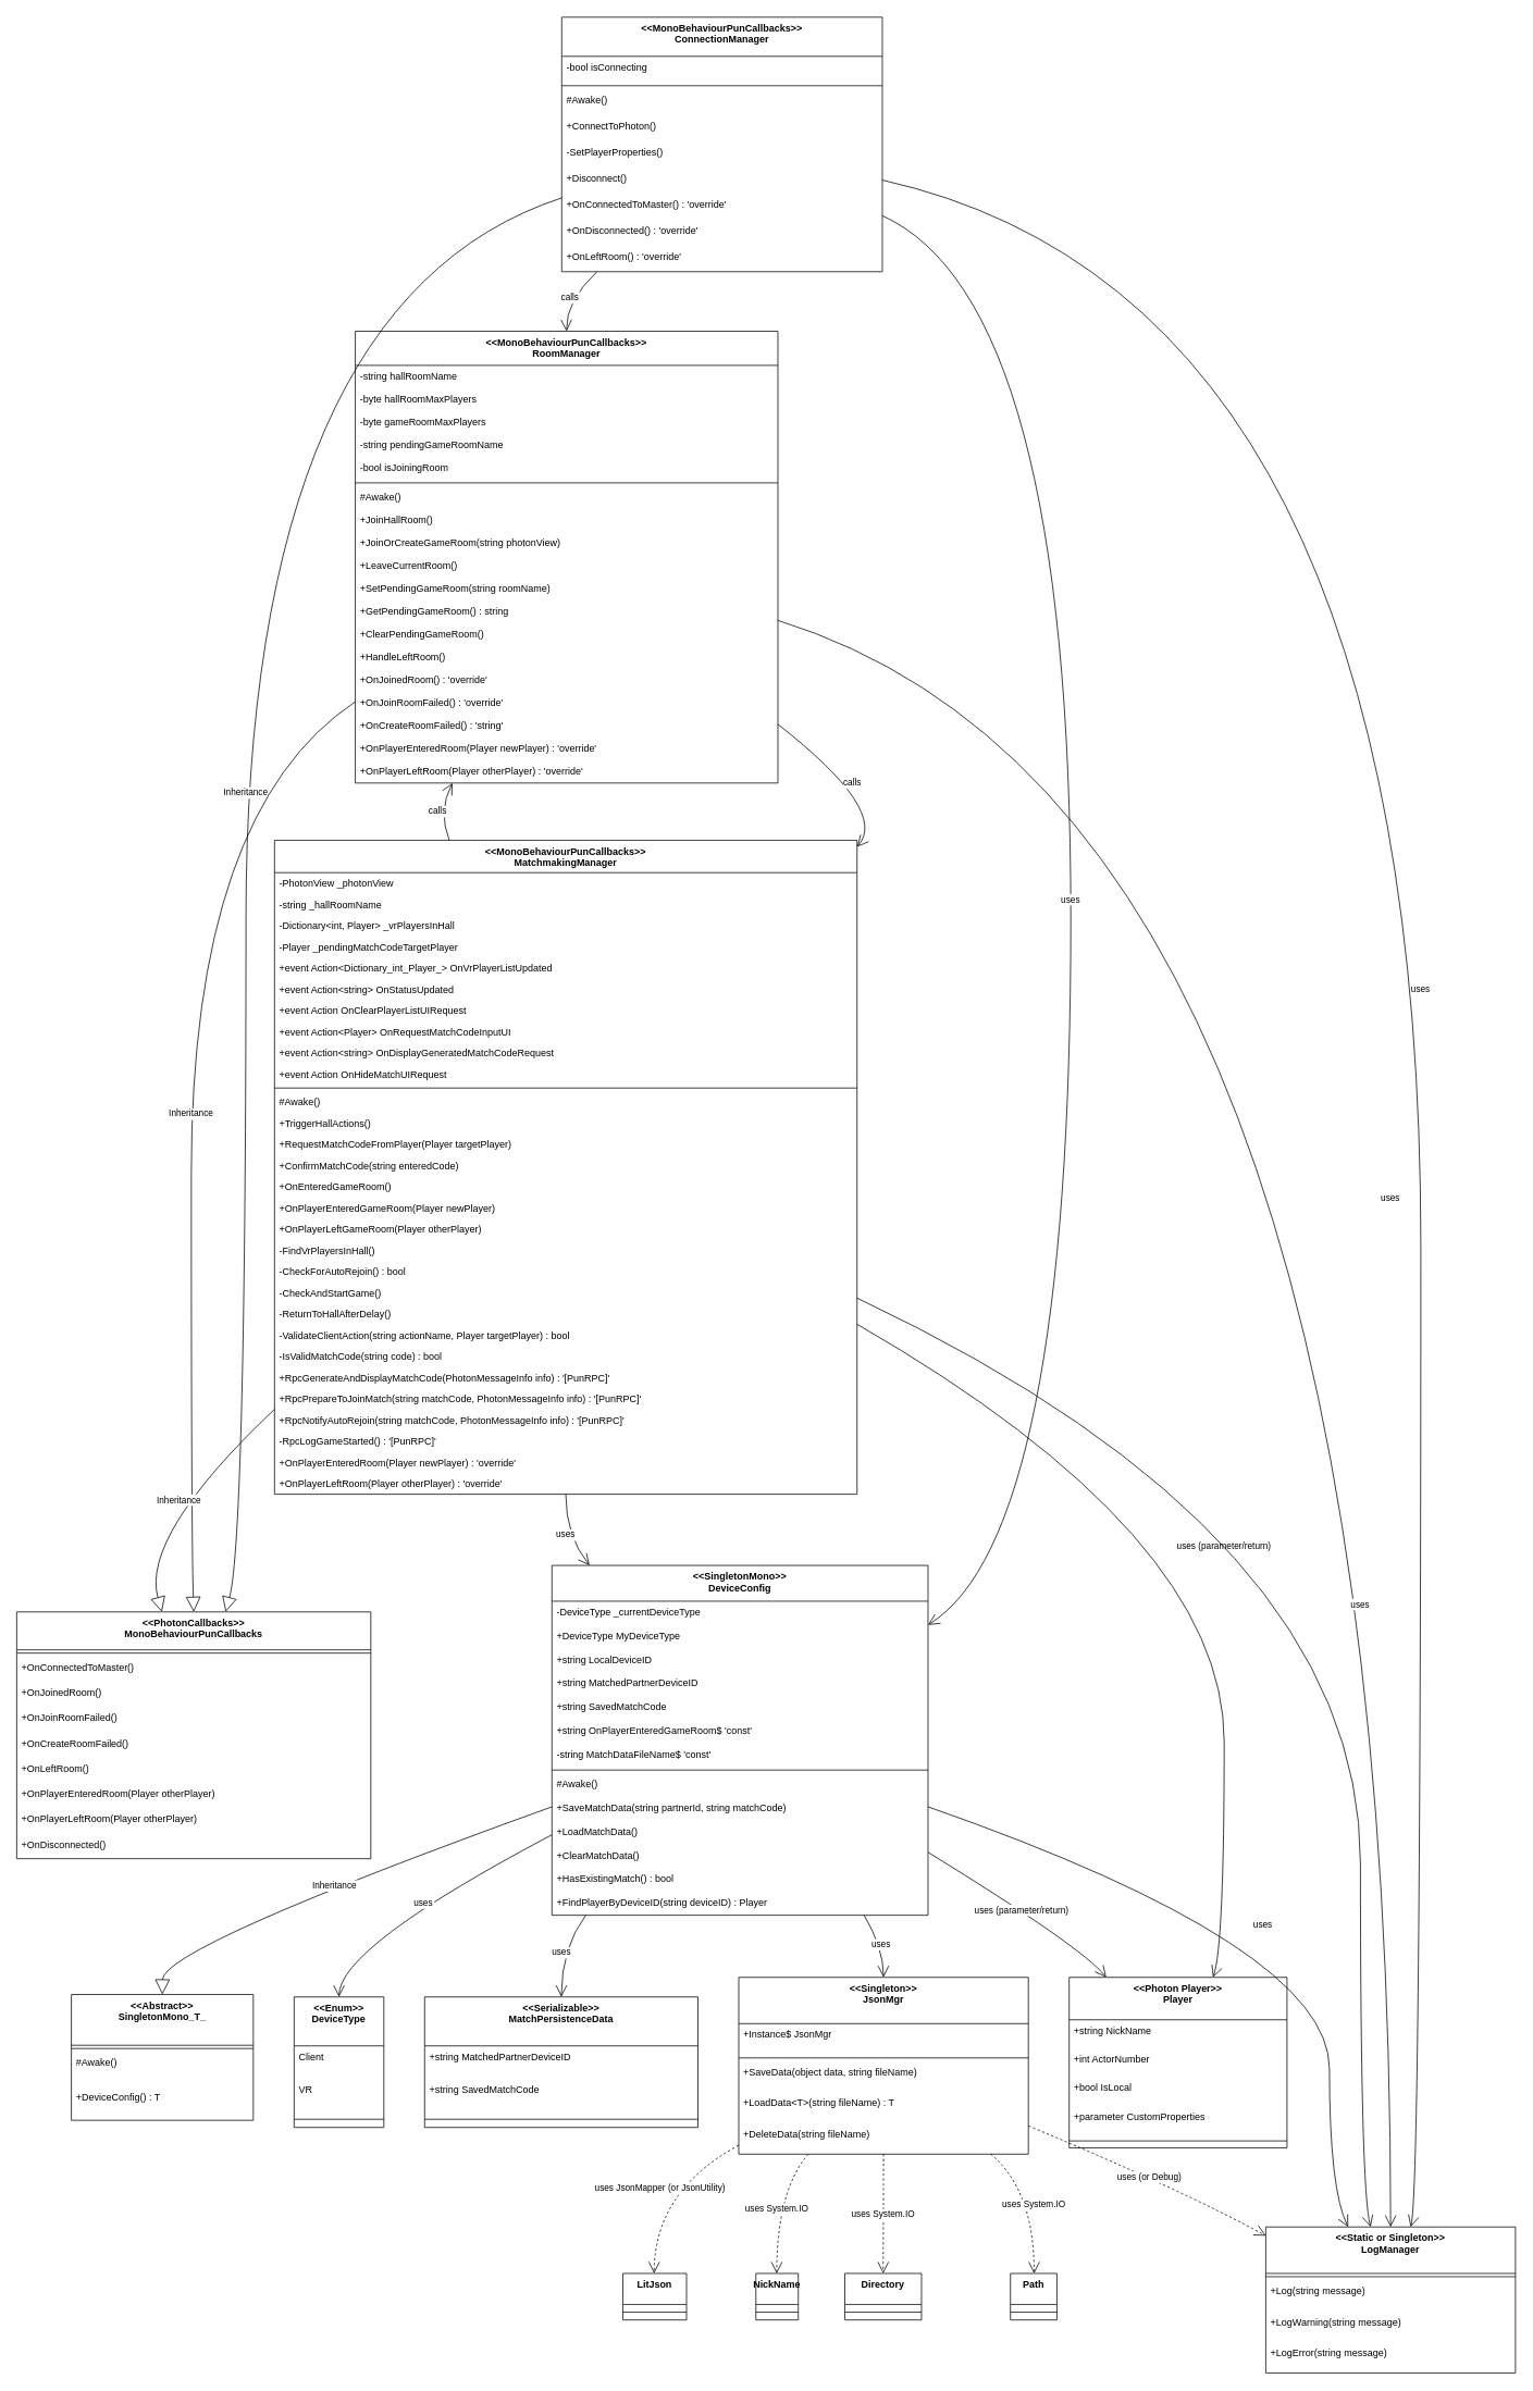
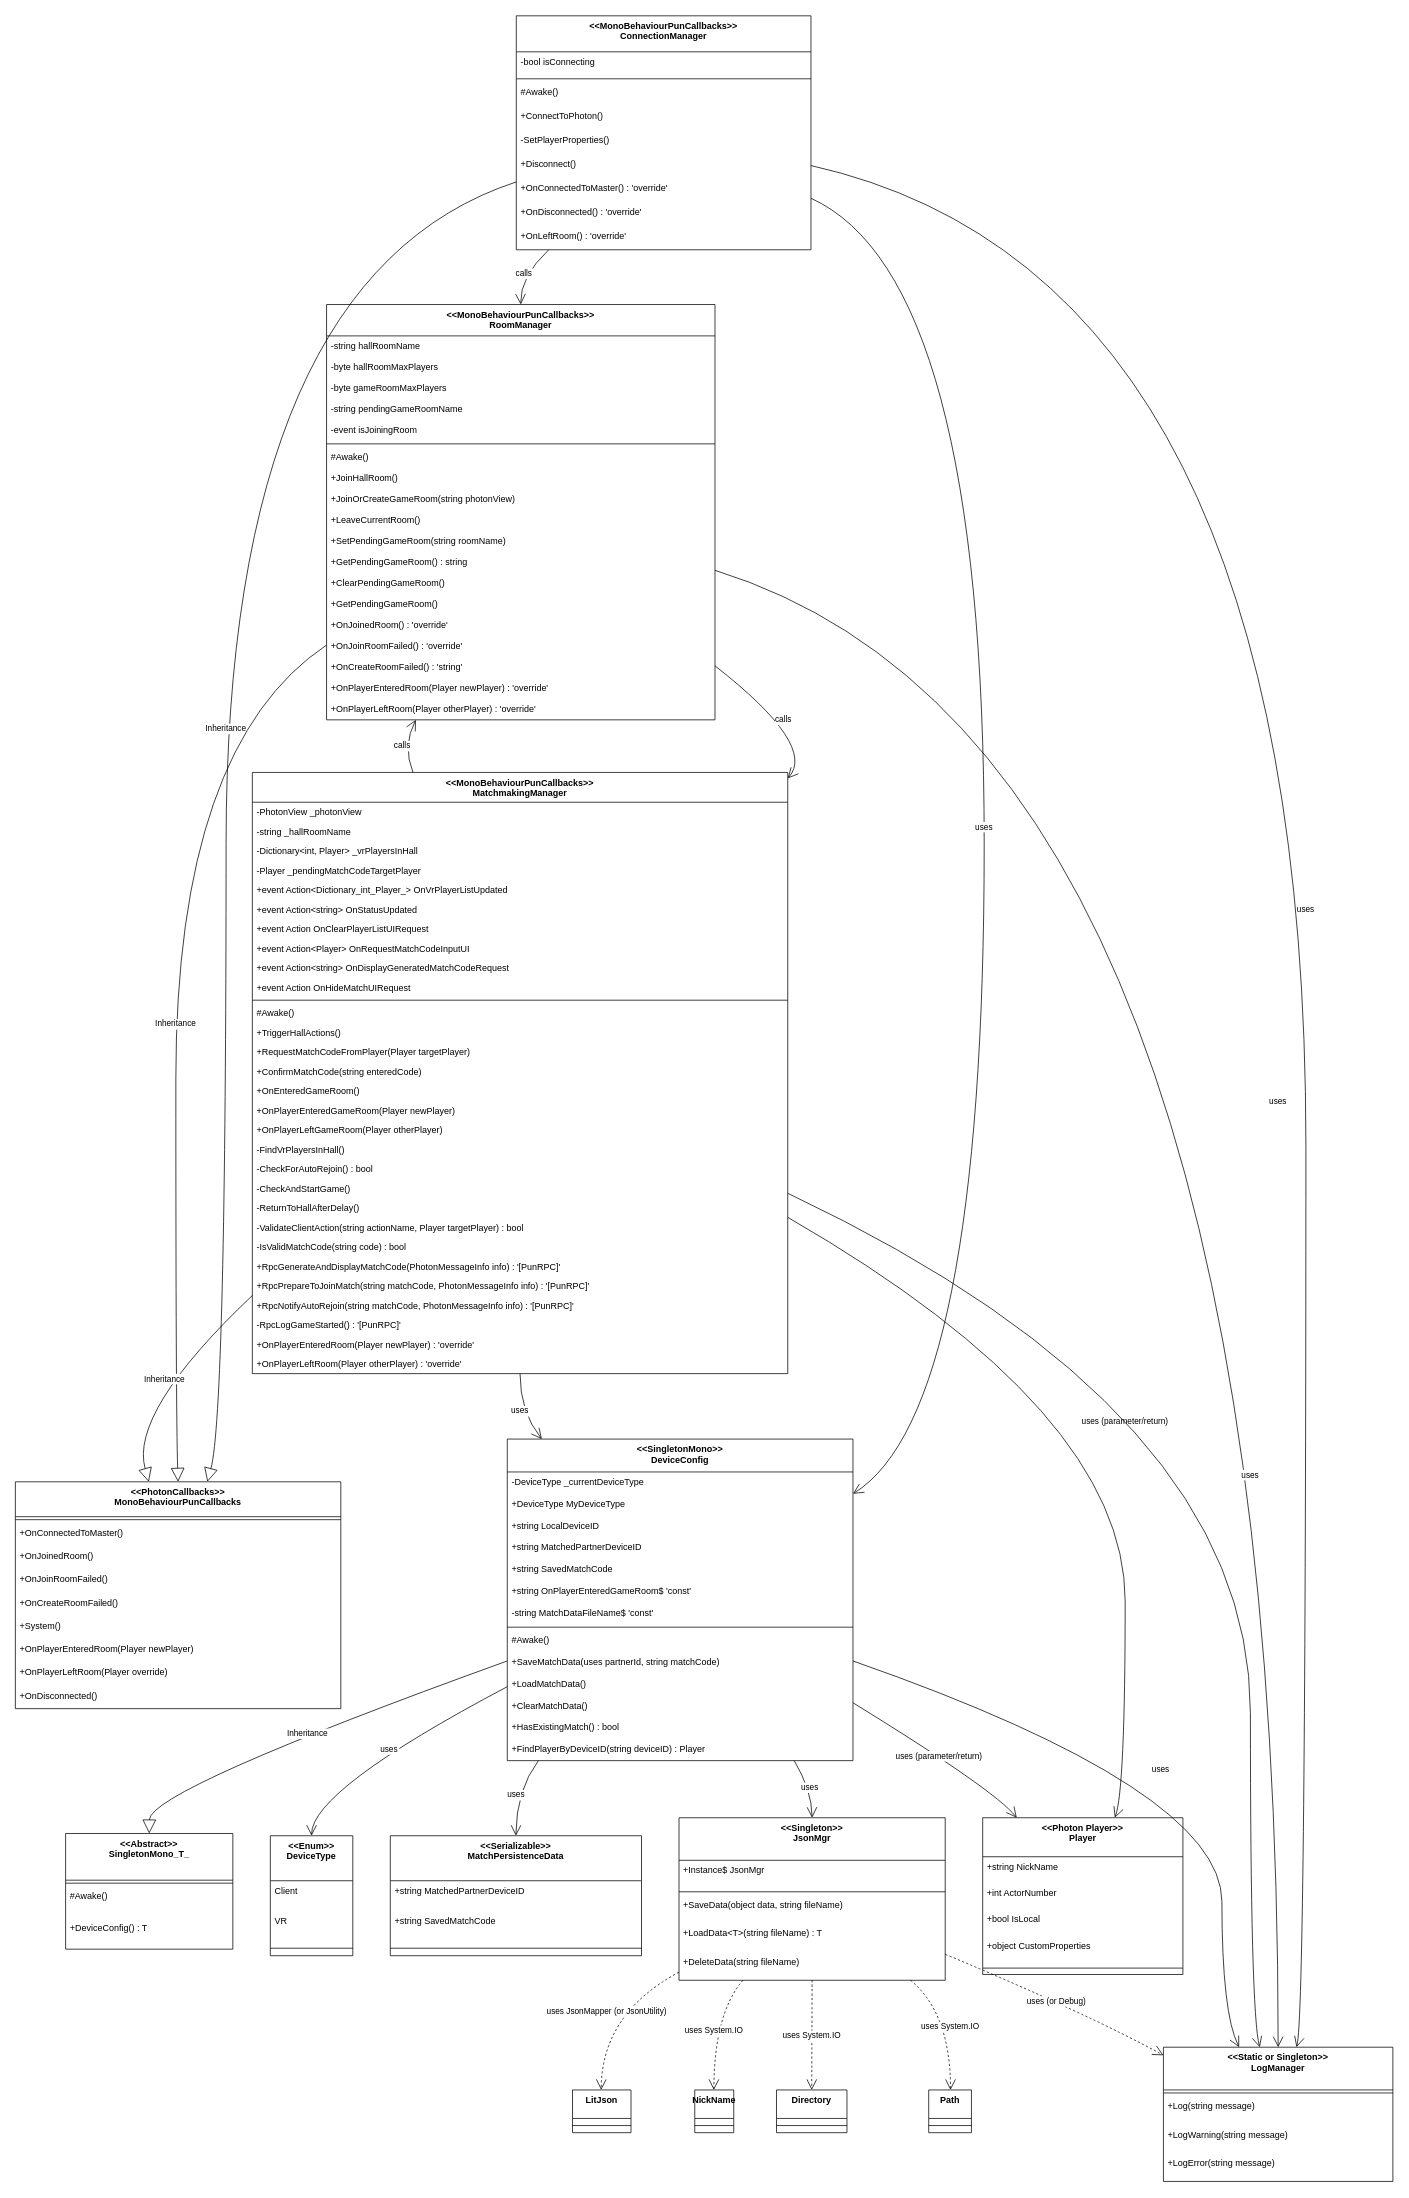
- <mxCell id="71" value="-bool isJoiningRoom" style="text;strokeColor=none;fillColor=none;align=left;verticalAlign=top;spacingLeft=4;spacingRight=4;overflow=hidden;rotatable=0;points=[[0,0.5],[1,0.5]];portConstraint=eastwest;" vertex="1" parent="66"><mxGeometry y="153.846" width="518" height="28" as="geometry" /></mxCell>
+ <mxCell id="71" value="-event isJoiningRoom" style="text;strokeColor=none;fillColor=none;align=left;verticalAlign=top;spacingLeft=4;spacingRight=4;overflow=hidden;rotatable=0;points=[[0,0.5],[1,0.5]];portConstraint=eastwest;" vertex="1" parent="66"><mxGeometry y="153.846" width="518" height="28" as="geometry" /></mxCell>
- <mxCell id="80" value="+HandleLeftRoom()" style="text;strokeColor=none;fillColor=none;align=left;verticalAlign=top;spacingLeft=4;spacingRight=4;overflow=hidden;rotatable=0;points=[[0,0.5],[1,0.5]];portConstraint=eastwest;" vertex="1" parent="66"><mxGeometry y="385.846" width="518" height="28" as="geometry" /></mxCell>
+ <mxCell id="80" value="+GetPendingGameRoom()" style="text;strokeColor=none;fillColor=none;align=left;verticalAlign=top;spacingLeft=4;spacingRight=4;overflow=hidden;rotatable=0;points=[[0,0.5],[1,0.5]];portConstraint=eastwest;" vertex="1" parent="66"><mxGeometry y="385.846" width="518" height="28" as="geometry" /></mxCell>
- <mxCell id="12" value="+OnLeftRoom()" style="text;strokeColor=none;fillColor=none;align=left;verticalAlign=top;spacingLeft=4;spacingRight=4;overflow=hidden;rotatable=0;points=[[0,0.5],[1,0.5]];portConstraint=eastwest;" vertex="1" parent="6"><mxGeometry y="178.5" width="434" height="31" as="geometry" /></mxCell>
+ <mxCell id="12" value="+System()" style="text;strokeColor=none;fillColor=none;align=left;verticalAlign=top;spacingLeft=4;spacingRight=4;overflow=hidden;rotatable=0;points=[[0,0.5],[1,0.5]];portConstraint=eastwest;" vertex="1" parent="6"><mxGeometry y="178.5" width="434" height="31" as="geometry" /></mxCell>
- <mxCell id="13" value="+OnPlayerEnteredRoom(Player otherPlayer)" style="text;strokeColor=none;fillColor=none;align=left;verticalAlign=top;spacingLeft=4;spacingRight=4;overflow=hidden;rotatable=0;points=[[0,0.5],[1,0.5]];portConstraint=eastwest;" vertex="1" parent="6"><mxGeometry y="209.5" width="434" height="31" as="geometry" /></mxCell>
+ <mxCell id="13" value="+OnPlayerEnteredRoom(Player newPlayer)" style="text;strokeColor=none;fillColor=none;align=left;verticalAlign=top;spacingLeft=4;spacingRight=4;overflow=hidden;rotatable=0;points=[[0,0.5],[1,0.5]];portConstraint=eastwest;" vertex="1" parent="6"><mxGeometry y="209.5" width="434" height="31" as="geometry" /></mxCell>
- <mxCell id="51" value="+SaveMatchData(string partnerId, string matchCode)" style="text;strokeColor=none;fillColor=none;align=left;verticalAlign=top;spacingLeft=4;spacingRight=4;overflow=hidden;rotatable=0;points=[[0,0.5],[1,0.5]];portConstraint=eastwest;" vertex="1" parent="41"><mxGeometry y="283.862" width="461" height="29" as="geometry" /></mxCell>
+ <mxCell id="51" value="+SaveMatchData(uses partnerId, string matchCode)" style="text;strokeColor=none;fillColor=none;align=left;verticalAlign=top;spacingLeft=4;spacingRight=4;overflow=hidden;rotatable=0;points=[[0,0.5],[1,0.5]];portConstraint=eastwest;" vertex="1" parent="41"><mxGeometry y="283.862" width="461" height="29" as="geometry" /></mxCell>
- <mxCell id="14" value="+OnPlayerLeftRoom(Player otherPlayer)" style="text;strokeColor=none;fillColor=none;align=left;verticalAlign=top;spacingLeft=4;spacingRight=4;overflow=hidden;rotatable=0;points=[[0,0.5],[1,0.5]];portConstraint=eastwest;" vertex="1" parent="6"><mxGeometry y="240.5" width="434" height="31" as="geometry" /></mxCell>
+ <mxCell id="14" value="+OnPlayerLeftRoom(Player override)" style="text;strokeColor=none;fillColor=none;align=left;verticalAlign=top;spacingLeft=4;spacingRight=4;overflow=hidden;rotatable=0;points=[[0,0.5],[1,0.5]];portConstraint=eastwest;" vertex="1" parent="6"><mxGeometry y="240.5" width="434" height="31" as="geometry" /></mxCell>
- <mxCell id="39" value="+parameter CustomProperties" style="text;strokeColor=none;fillColor=none;align=left;verticalAlign=top;spacingLeft=4;spacingRight=4;overflow=hidden;rotatable=0;points=[[0,0.5],[1,0.5]];portConstraint=eastwest;" vertex="1" parent="35"><mxGeometry y="157" width="267" height="35" as="geometry" /></mxCell>
+ <mxCell id="39" value="+object CustomProperties" style="text;strokeColor=none;fillColor=none;align=left;verticalAlign=top;spacingLeft=4;spacingRight=4;overflow=hidden;rotatable=0;points=[[0,0.5],[1,0.5]];portConstraint=eastwest;" vertex="1" parent="35"><mxGeometry y="157" width="267" height="35" as="geometry" /></mxCell>
